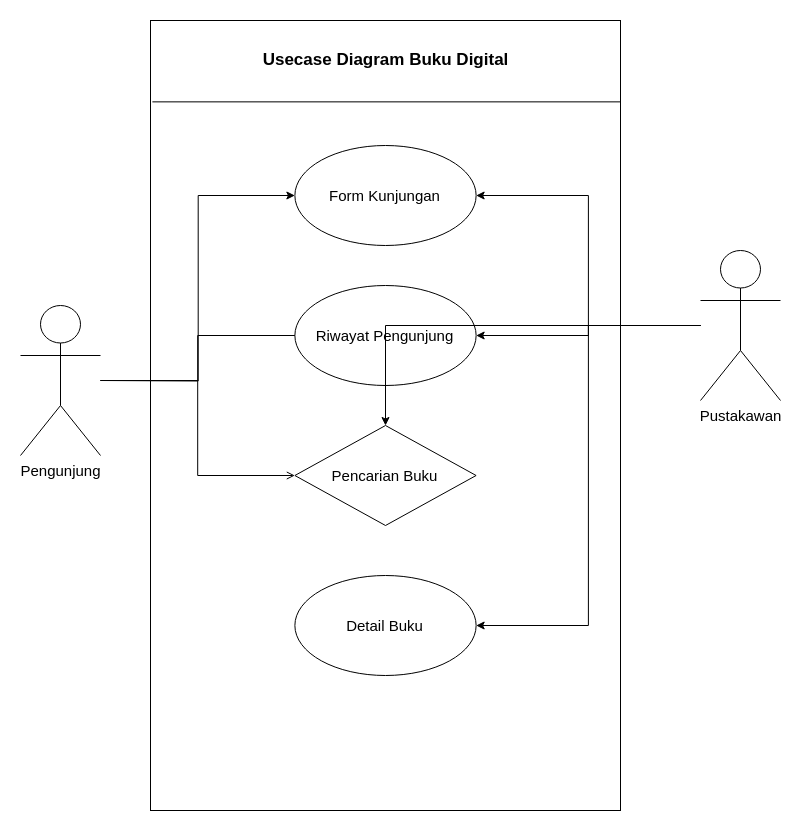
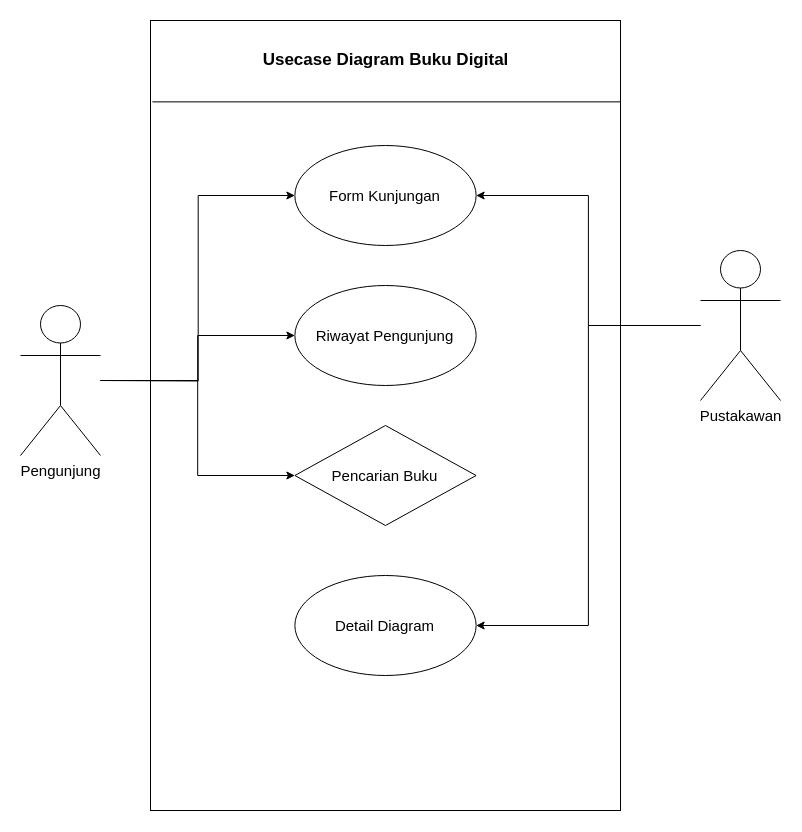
- <mxCell id="15" style="edgeStyle=orthogonalEdgeStyle;rounded=0;orthogonalLoop=1;jettySize=auto;html=1;" edge="1" parent="1" source="17" target="7"><mxGeometry relative="1" as="geometry" /></mxCell>
- <mxCell id="10" style="edgeStyle=orthogonalEdgeStyle;rounded=0;orthogonalLoop=1;jettySize=auto;html=1;entryX=0;entryY=0.5;entryDx=0;entryDy=0;endArrow=none;" edge="1" parent="1" source="12" target="6"><mxGeometry relative="1" as="geometry" /></mxCell>
+ <mxCell id="10" style="edgeStyle=orthogonalEdgeStyle;rounded=0;orthogonalLoop=1;jettySize=auto;html=1;entryX=0;entryY=0.5;entryDx=0;entryDy=0;" edge="1" parent="1" source="12" target="6"><mxGeometry relative="1" as="geometry" /></mxCell>
- <mxCell id="13" style="edgeStyle=orthogonalEdgeStyle;rounded=0;orthogonalLoop=1;jettySize=auto;html=1;" edge="1" parent="1" source="17" target="6"><mxGeometry relative="1" as="geometry" /></mxCell>
- <mxCell id="11" style="edgeStyle=orthogonalEdgeStyle;rounded=0;orthogonalLoop=1;jettySize=auto;html=1;entryX=0;entryY=0.5;entryDx=0;entryDy=0;endArrow=open;" edge="1" parent="1" source="12" target="7"><mxGeometry relative="1" as="geometry" /></mxCell>
+ <mxCell id="11" style="edgeStyle=orthogonalEdgeStyle;rounded=0;orthogonalLoop=1;jettySize=auto;html=1;entryX=0;entryY=0.5;entryDx=0;entryDy=0;" edge="1" parent="1" source="12" target="7"><mxGeometry relative="1" as="geometry" /></mxCell>
- <mxCell id="8" value="&lt;span style=&quot;font-size: 15px;&quot;&gt;Detail Buku&lt;/span&gt;" style="ellipse;whiteSpace=wrap;html=1;" vertex="1" parent="1"><mxGeometry x="294.38" y="575" width="181.25" height="100" as="geometry" /></mxCell>
+ <mxCell id="8" value="&lt;span style=&quot;font-size: 15px;&quot;&gt;Detail Diagram&lt;/span&gt;" style="ellipse;whiteSpace=wrap;html=1;" vertex="1" parent="1"><mxGeometry x="294.38" y="575" width="181.25" height="100" as="geometry" /></mxCell>
